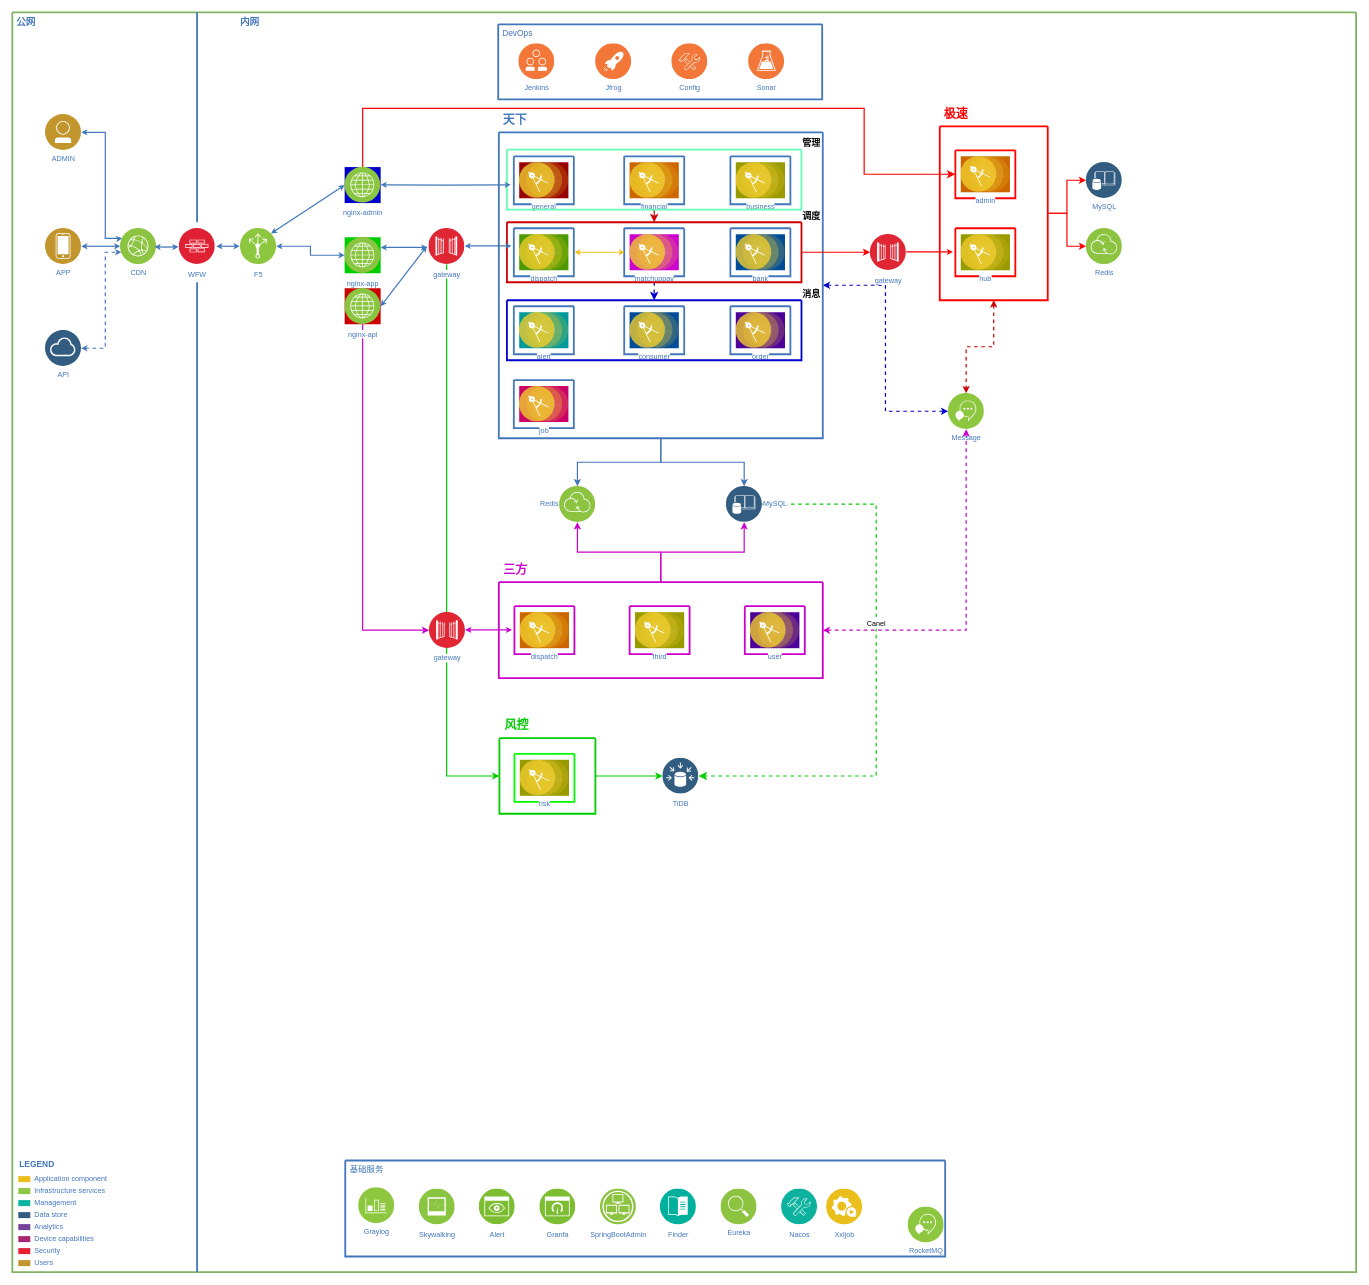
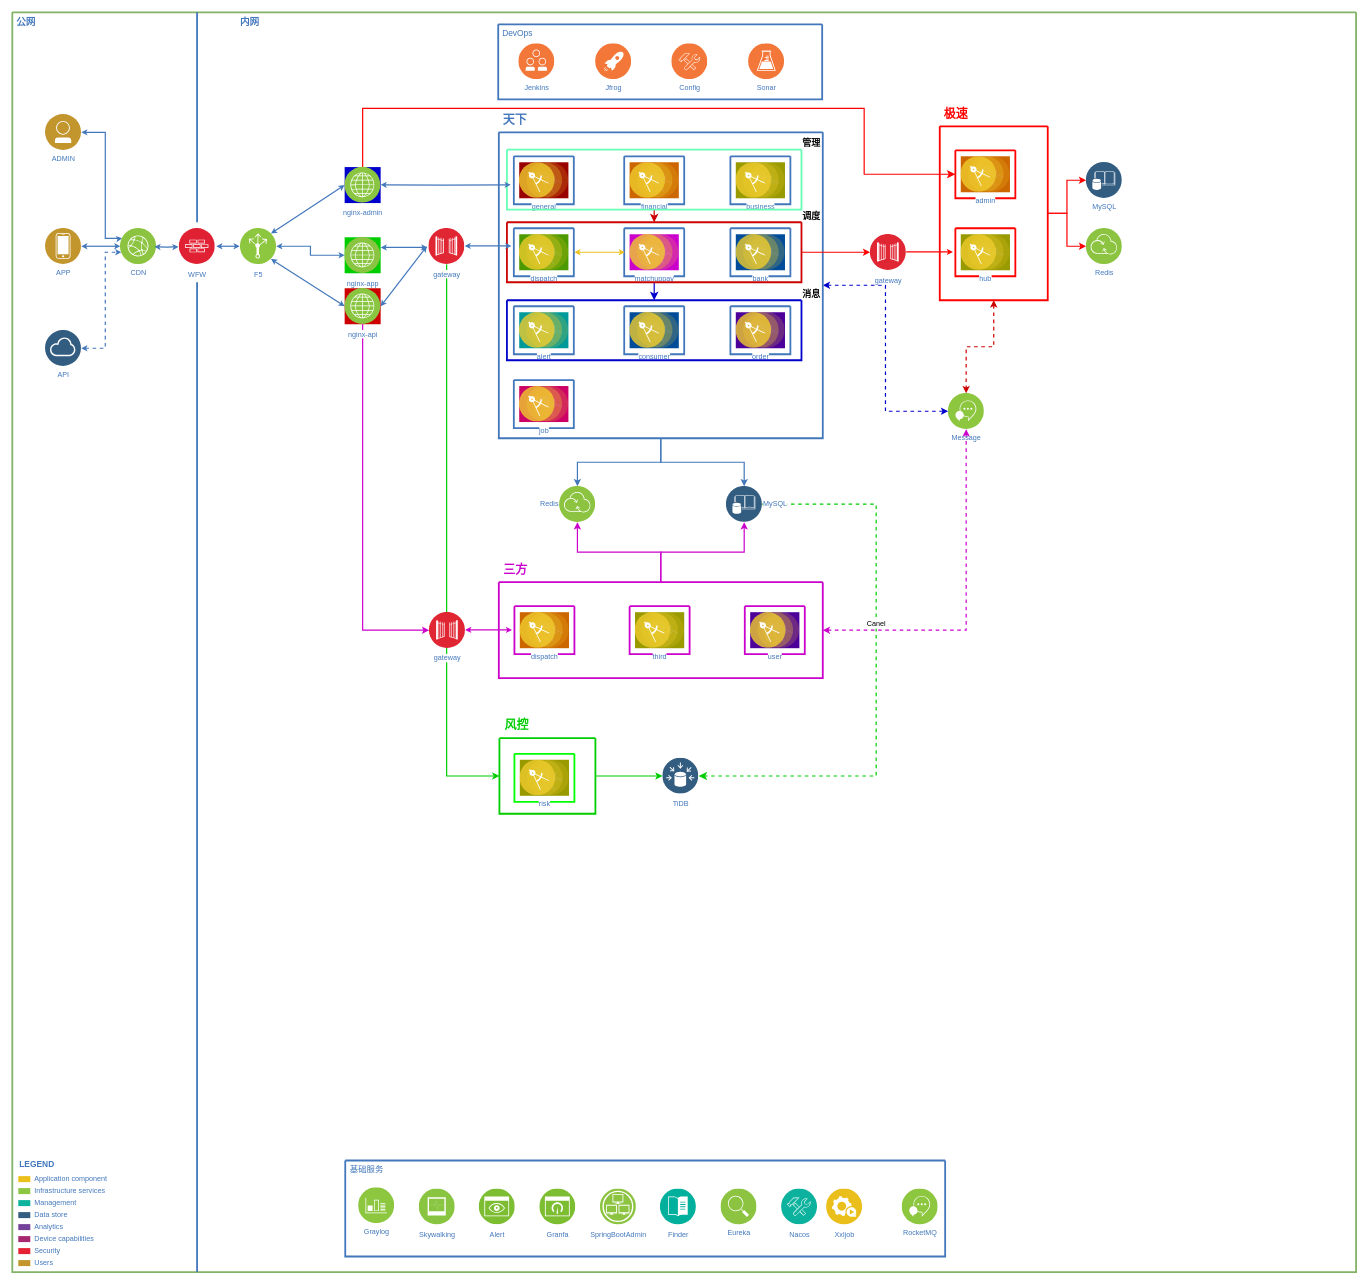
+ <mxCell id="65" value="" style="endArrow=classic;startArrow=classic;html=1;rounded=0;entryX=0;entryY=0.5;entryDx=0;entryDy=0;strokeColor=#4378BB;strokeWidth=2;endSize=4;startSize=4;exitX=1;exitY=1;exitDx=0;exitDy=0;" parent="2" source="78" target="61" edge="1"><mxGeometry width="50" height="50" relative="1" as="geometry"><mxPoint x="441" y="450" as="sourcePoint" /><mxPoint x="434" y="294" as="targetPoint" /></mxGeometry></mxCell>
- <mxCell id="50" style="edgeStyle=none;curved=1;rounded=0;orthogonalLoop=1;jettySize=auto;html=1;exitX=0.5;exitY=1;exitDx=0;exitDy=0;entryX=0.5;entryY=0;entryDx=0;entryDy=0;fontSize=12;startSize=8;endSize=8;strokeColor=#0000CC;strokeWidth=2;dashed=1;" parent="27" source="51" target="52" edge="1"><mxGeometry relative="1" as="geometry" /></mxCell>
+ <mxCell id="50" style="edgeStyle=none;curved=1;rounded=0;orthogonalLoop=1;jettySize=auto;html=1;exitX=0.5;exitY=1;exitDx=0;exitDy=0;entryX=0.5;entryY=0;entryDx=0;entryDy=0;fontSize=12;startSize=8;endSize=8;strokeColor=#0000CC;strokeWidth=2;" parent="27" source="51" target="52" edge="1"><mxGeometry relative="1" as="geometry" /></mxCell>
- <mxCell id="119" value="RocketMQ" style="aspect=fixed;perimeter=ellipsePerimeter;html=1;align=center;shadow=0;dashed=0;image;image=img/lib/ibm/infrastructure/interservice_communication.svg;labelBackgroundColor=none;strokeColor=#666666;strokeWidth=3;fillColor=#C2952D;gradientColor=none;fontSize=12;fontColor=#4277BB;" parent="116" vertex="1"><mxGeometry x="938" y="77" width="60" height="60" as="geometry" /></mxCell>
+ <mxCell id="119" value="RocketMQ" style="aspect=fixed;perimeter=ellipsePerimeter;html=1;align=center;shadow=0;dashed=0;image;image=img/lib/ibm/infrastructure/interservice_communication.svg;labelBackgroundColor=none;strokeColor=#666666;strokeWidth=3;fillColor=#C2952D;gradientColor=none;fontSize=12;fontColor=#4277BB;" parent="116" vertex="1"><mxGeometry x="928" y="47" width="60" height="60" as="geometry" /></mxCell>
